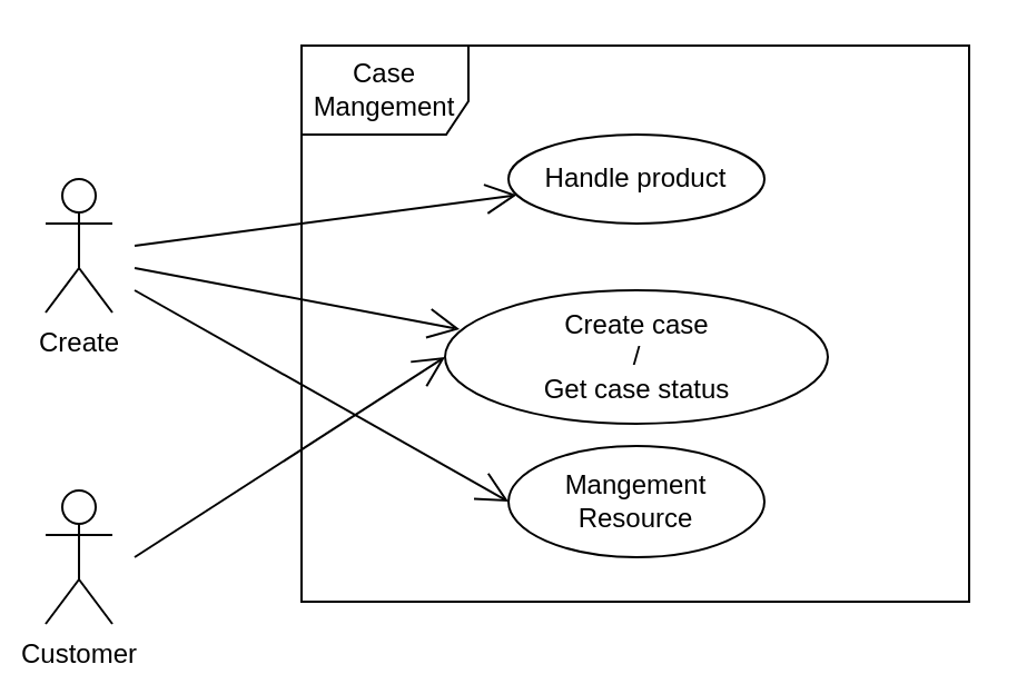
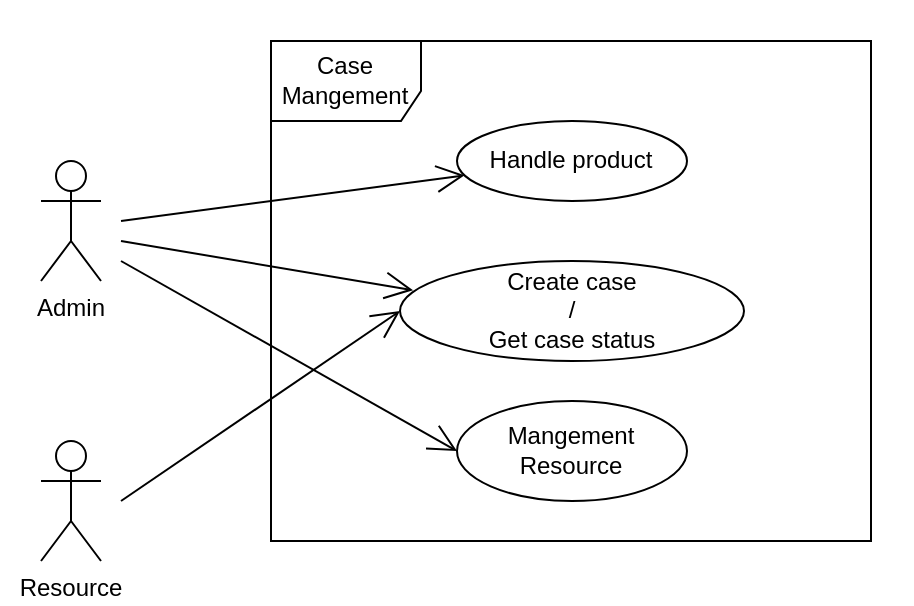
- <mxCell id="4" value="Create" style="shape=umlActor;verticalLabelPosition=bottom;verticalAlign=top;html=1;" vertex="1" parent="1"><mxGeometry x="20" y="80" width="30" height="60" as="geometry" /></mxCell>
+ <mxCell id="4" value="Admin" style="shape=umlActor;verticalLabelPosition=bottom;verticalAlign=top;html=1;" vertex="1" parent="1"><mxGeometry x="20" y="80" width="30" height="60" as="geometry" /></mxCell>
- <mxCell id="7" value="Create case&lt;br&gt;/&lt;br&gt;Get case status" style="ellipse;whiteSpace=wrap;html=1;" vertex="1" parent="1"><mxGeometry x="199.5" y="130" width="172" height="60" as="geometry" /></mxCell>
+ <mxCell id="7" value="Create case&lt;br&gt;/&lt;br&gt;Get case status" style="ellipse;whiteSpace=wrap;html=1;" vertex="1" parent="1"><mxGeometry x="199.5" y="130" width="172" height="50" as="geometry" /></mxCell>
- <mxCell id="3" value="Customer" style="shape=umlActor;verticalLabelPosition=bottom;verticalAlign=top;html=1;" vertex="1" parent="1"><mxGeometry x="20" y="220" width="30" height="60" as="geometry" /></mxCell>
+ <mxCell id="3" value="Resource" style="shape=umlActor;verticalLabelPosition=bottom;verticalAlign=top;html=1;" vertex="1" parent="1"><mxGeometry x="20" y="220" width="30" height="60" as="geometry" /></mxCell>
